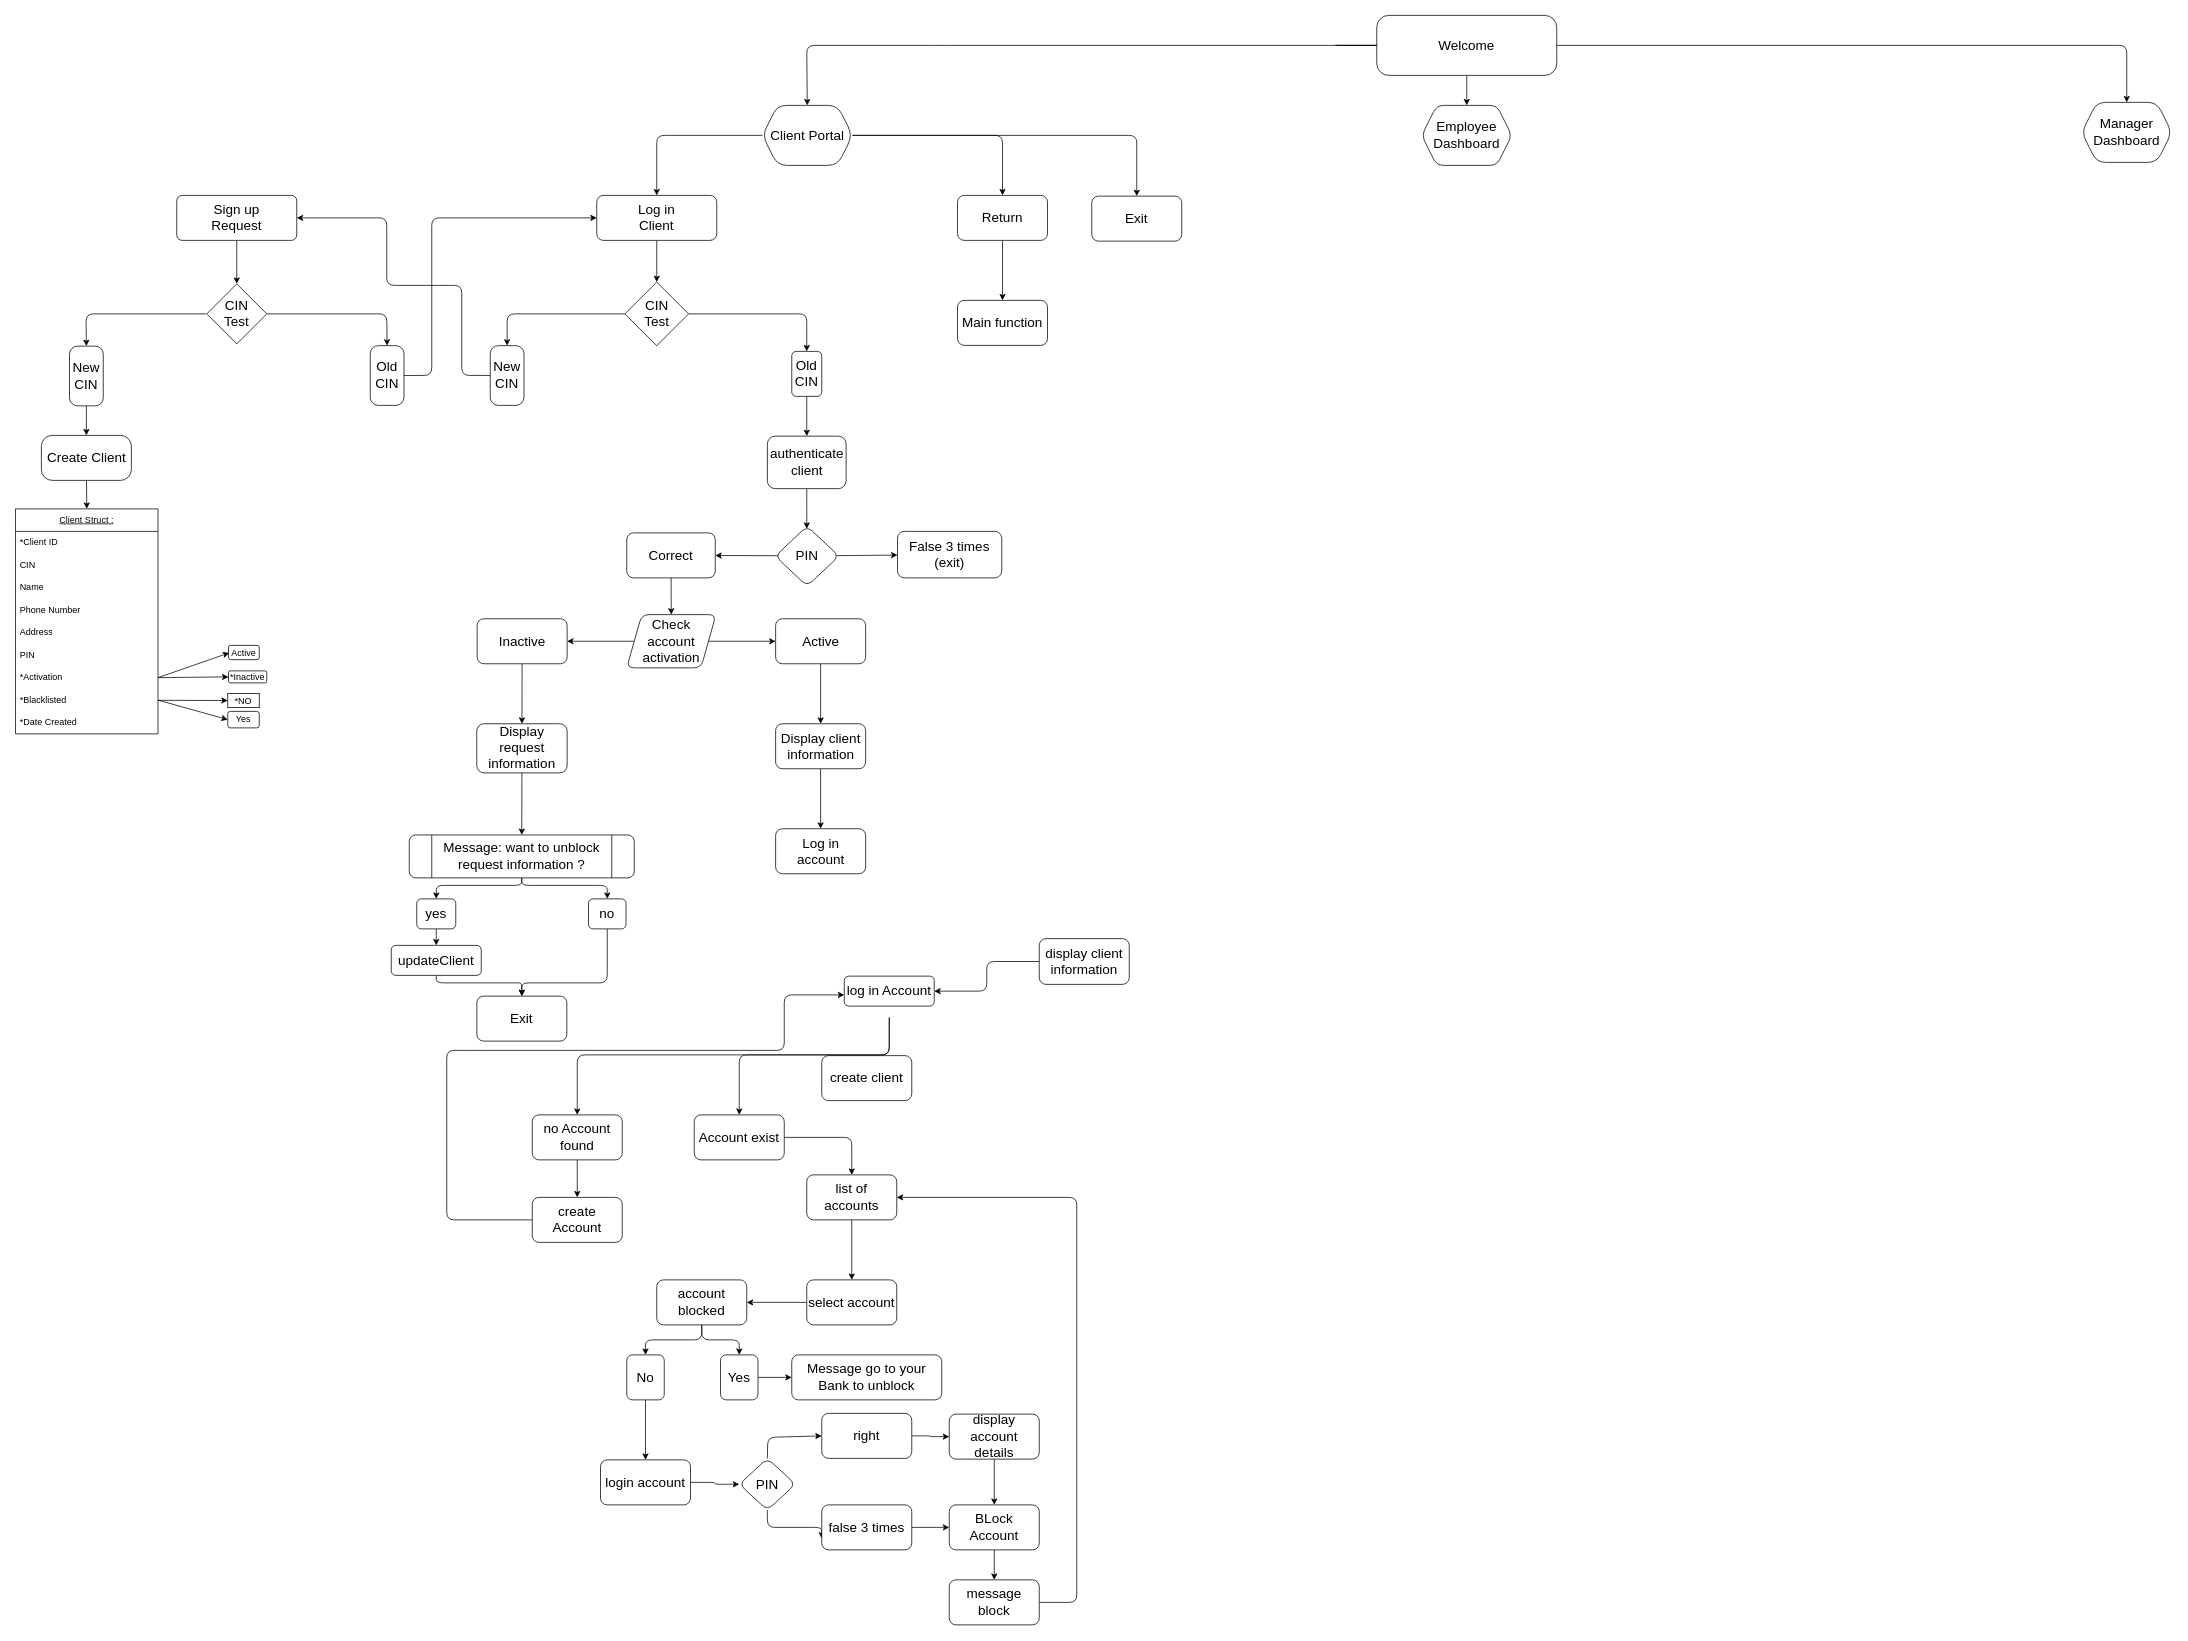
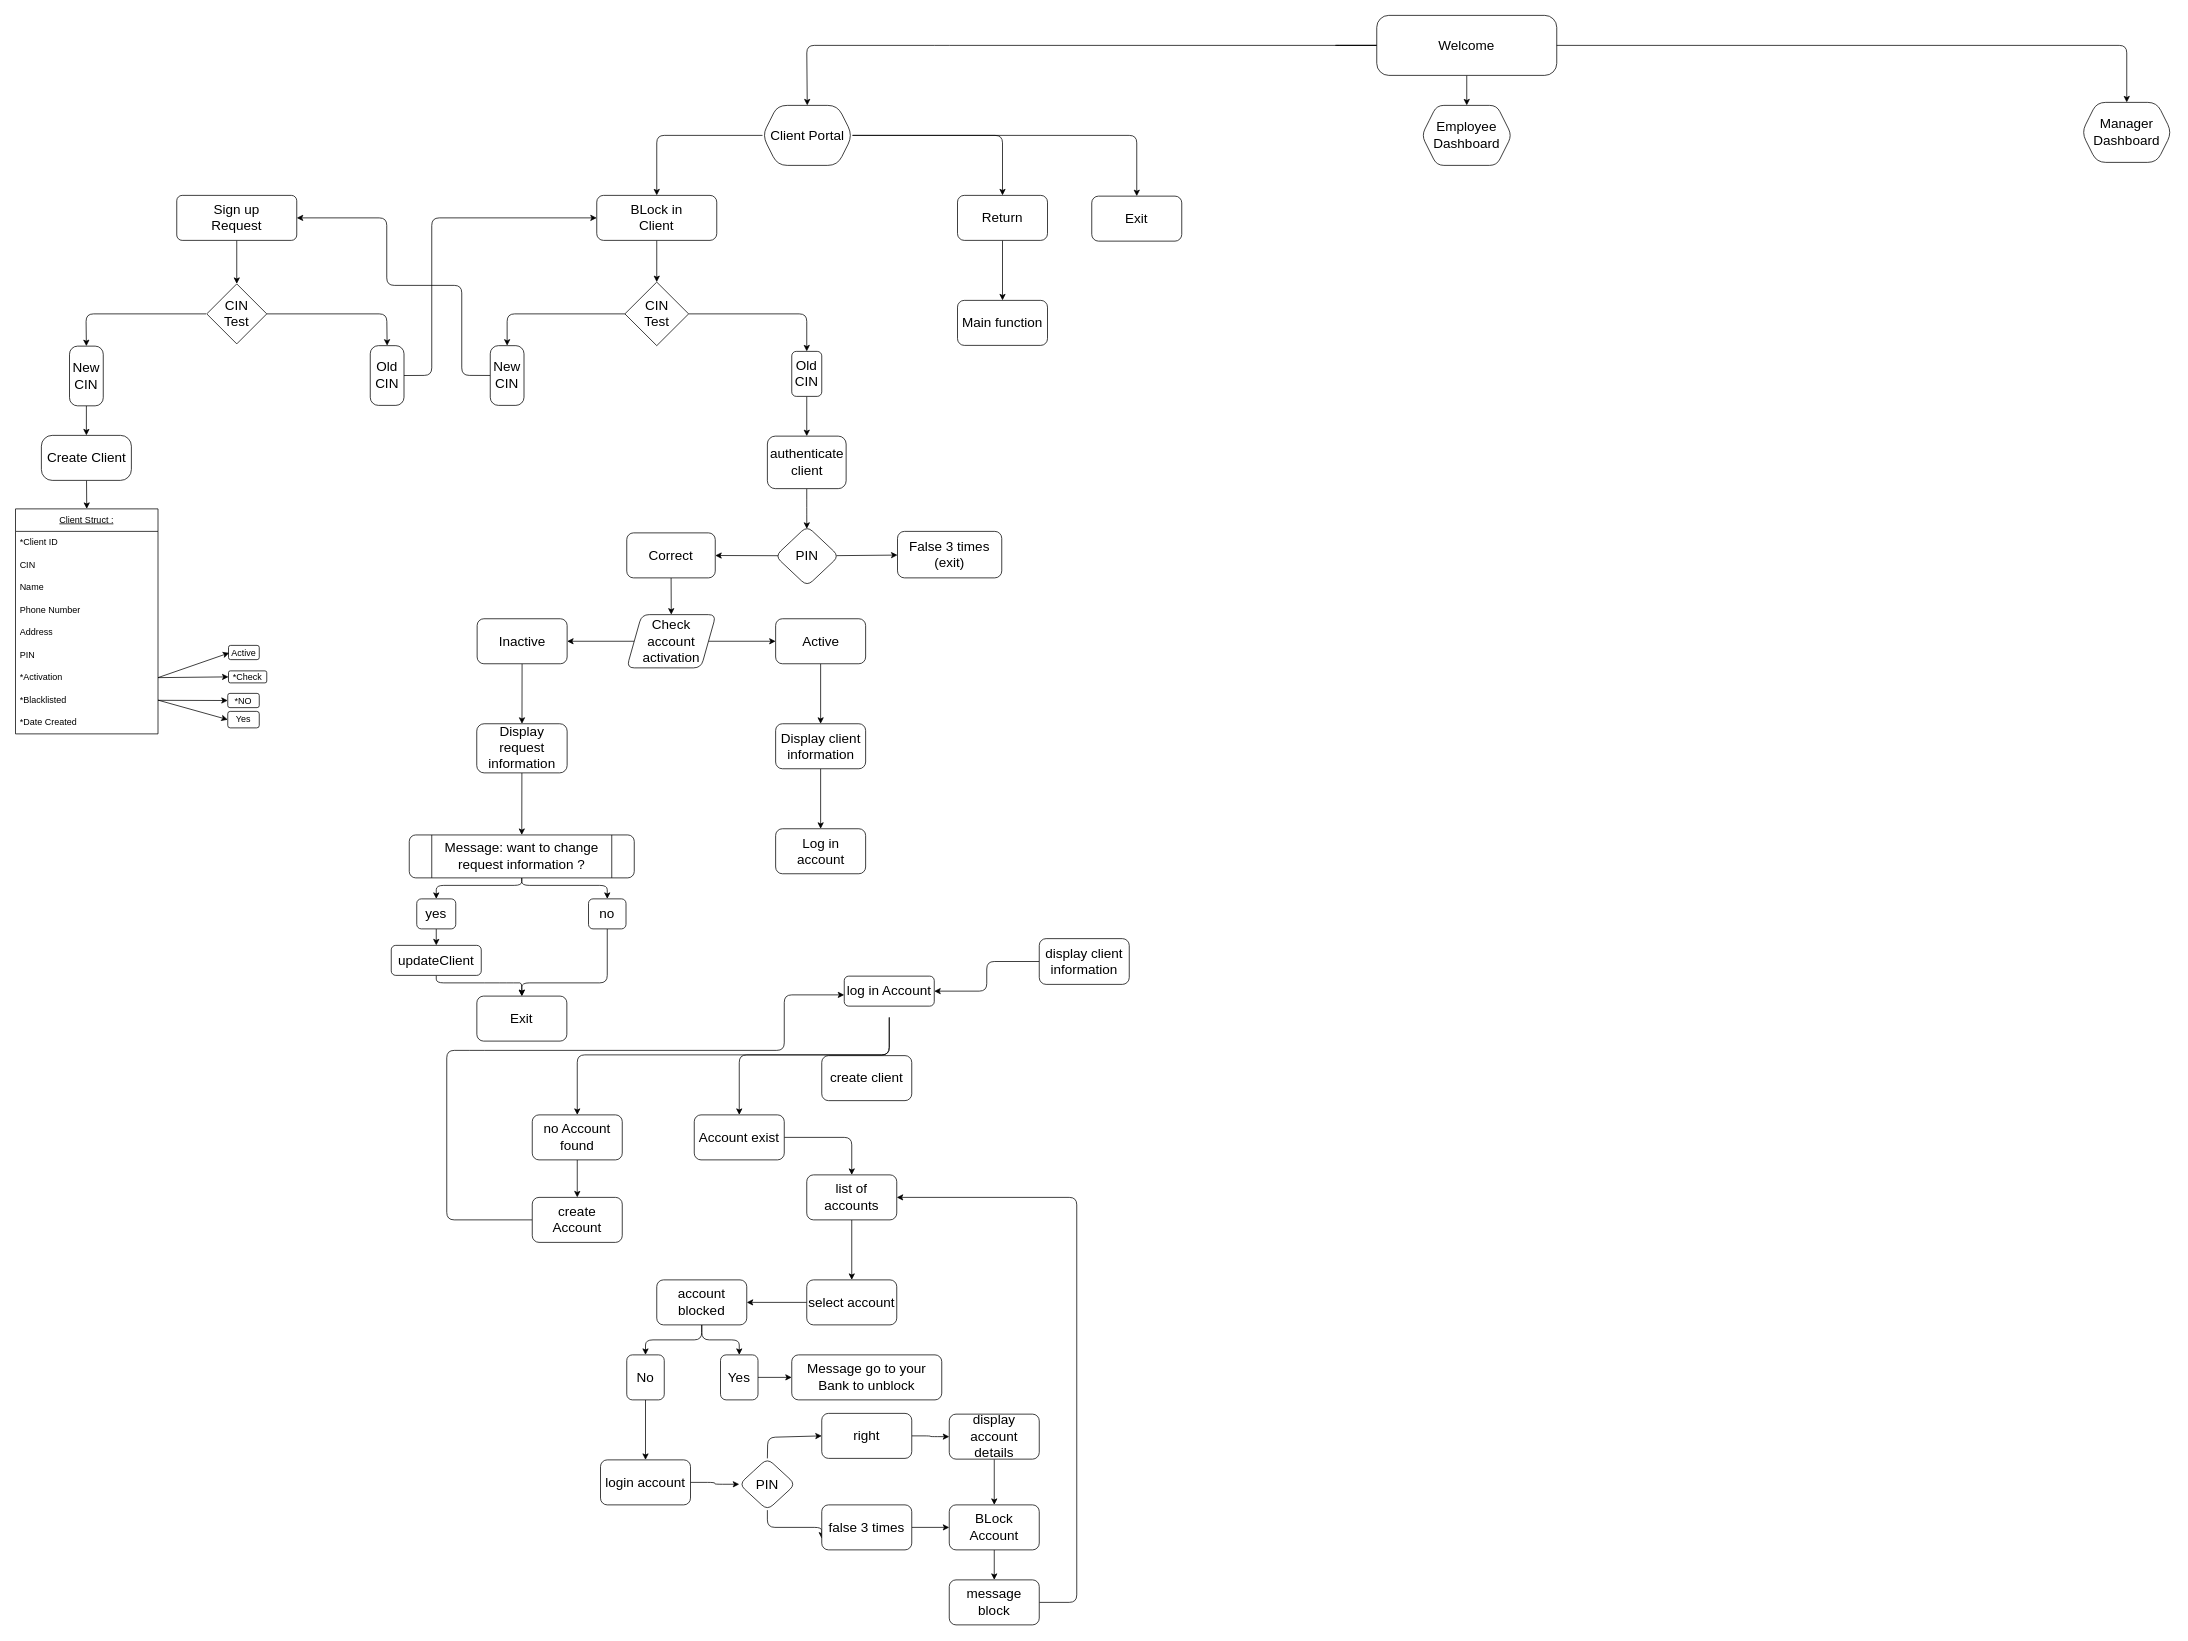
- <mxCell id="13" value="Log in&lt;br&gt;Client" style="rounded=1;whiteSpace=wrap;html=1;fontSize=18;" parent="1" vertex="1"><mxGeometry x="795" y="260" width="160" height="60" as="geometry" /></mxCell>
+ <mxCell id="13" value="BLock in&lt;br&gt;Client" style="rounded=1;whiteSpace=wrap;html=1;fontSize=18;" parent="1" vertex="1"><mxGeometry x="795" y="260" width="160" height="60" as="geometry" /></mxCell>
- <mxCell id="92" value="*Inactive" style="rounded=1;whiteSpace=wrap;html=1;" parent="1" vertex="1"><mxGeometry x="304" y="894" width="51" height="16" as="geometry" /></mxCell>
+ <mxCell id="92" value="*Check" style="rounded=1;whiteSpace=wrap;html=1;" parent="1" vertex="1"><mxGeometry x="304" y="894" width="51" height="16" as="geometry" /></mxCell>
- <mxCell id="95" value="*NO" style="whiteSpace=wrap;html=1;rounded=0;" parent="1" vertex="1"><mxGeometry x="303" y="924" width="42" height="19" as="geometry" /></mxCell>
+ <mxCell id="95" value="*NO" style="rounded=1;whiteSpace=wrap;html=1;" parent="1" vertex="1"><mxGeometry x="303" y="924" width="42" height="19" as="geometry" /></mxCell>
- <mxCell id="110" value="Message: want to unblock request information ?" style="shape=process;whiteSpace=wrap;html=1;backgroundOutline=1;fontSize=18;rounded=1;" parent="1" vertex="1"><mxGeometry x="545" y="1112.75" width="300" height="57.25" as="geometry" /></mxCell>
+ <mxCell id="110" value="Message: want to change request information ?" style="shape=process;whiteSpace=wrap;html=1;backgroundOutline=1;fontSize=18;rounded=1;" parent="1" vertex="1"><mxGeometry x="545" y="1112.75" width="300" height="57.25" as="geometry" /></mxCell>
